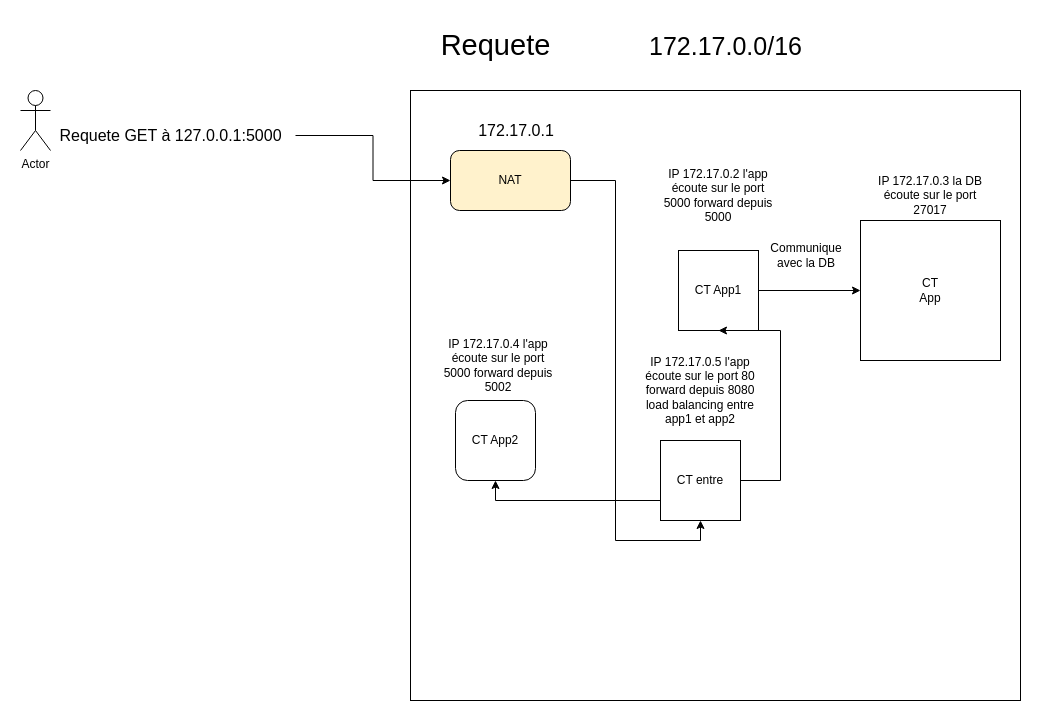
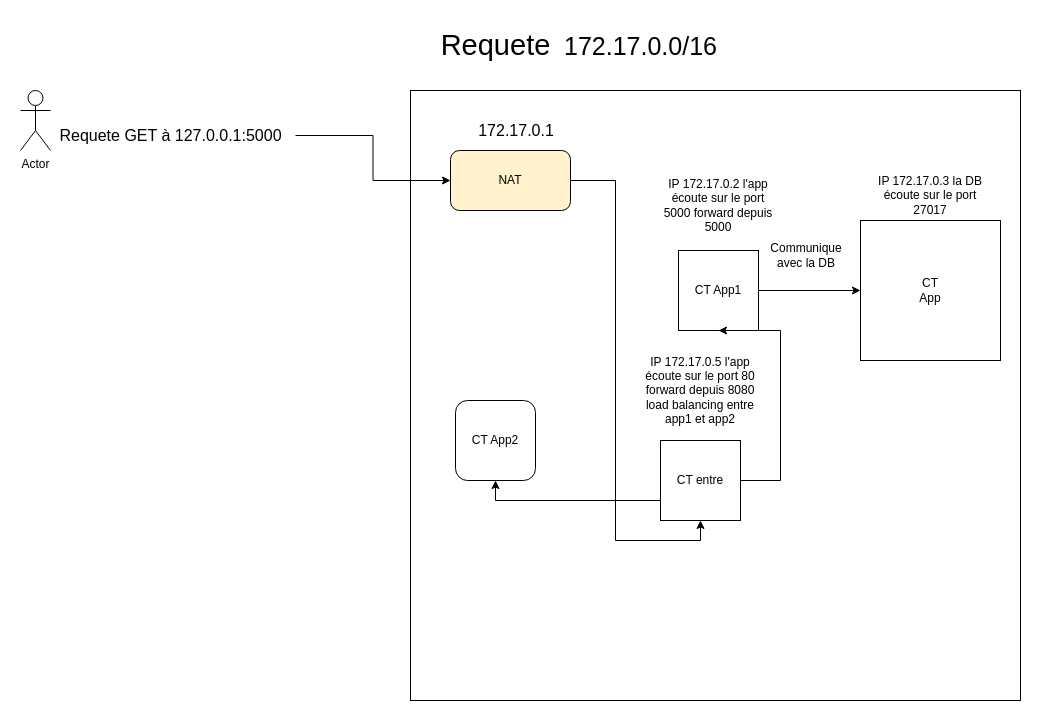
- <mxCell id="4" value="&lt;font style=&quot;font-size: 25px;&quot;&gt;172.17.0.0/16&lt;/font&gt;" style="text;html=1;align=center;verticalAlign=middle;resizable=0;points=[];autosize=1;strokeColor=none;fillColor=none;" vertex="1" parent="1"><mxGeometry x="635" y="25" width="180" height="40" as="geometry" /></mxCell>
+ <mxCell id="4" value="&lt;font style=&quot;font-size: 25px;&quot;&gt;172.17.0.0/16&lt;/font&gt;" style="text;html=1;align=center;verticalAlign=middle;resizable=0;points=[];autosize=1;strokeColor=none;fillColor=none;" vertex="1" parent="1"><mxGeometry x="550" y="25" width="180" height="40" as="geometry" /></mxCell>
- <mxCell id="13" value="IP 172.17.0.2 l'app écoute sur le port 5000 forward depuis 5000" style="text;html=1;strokeColor=none;fillColor=none;align=center;verticalAlign=middle;whiteSpace=wrap;rounded=0;" vertex="1" parent="1"><mxGeometry x="660" y="170" width="116" height="50" as="geometry" /></mxCell>
+ <mxCell id="13" value="IP 172.17.0.2 l'app écoute sur le port 5000 forward depuis 5000" style="text;html=1;strokeColor=none;fillColor=none;align=center;verticalAlign=middle;whiteSpace=wrap;rounded=0;" vertex="1" parent="1"><mxGeometry x="660" y="180" width="116" height="50" as="geometry" /></mxCell>
- <mxCell id="21" value="IP 172.17.0.4 l'app écoute sur le port 5000 forward depuis 5002" style="text;html=1;strokeColor=none;fillColor=none;align=center;verticalAlign=middle;whiteSpace=wrap;rounded=0;" vertex="1" parent="1"><mxGeometry x="440" y="340" width="116" height="50" as="geometry" /></mxCell>
